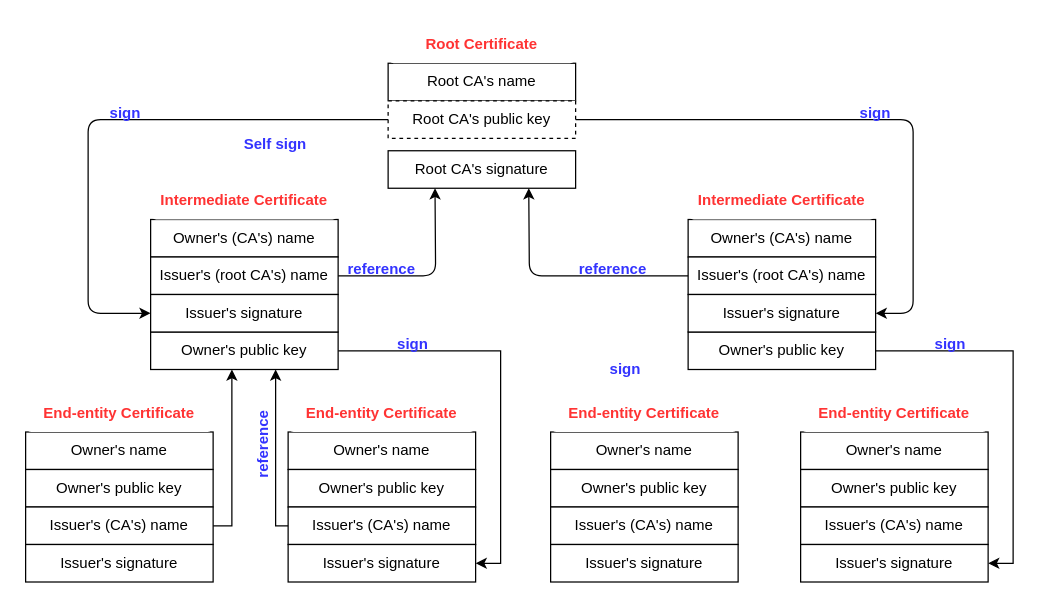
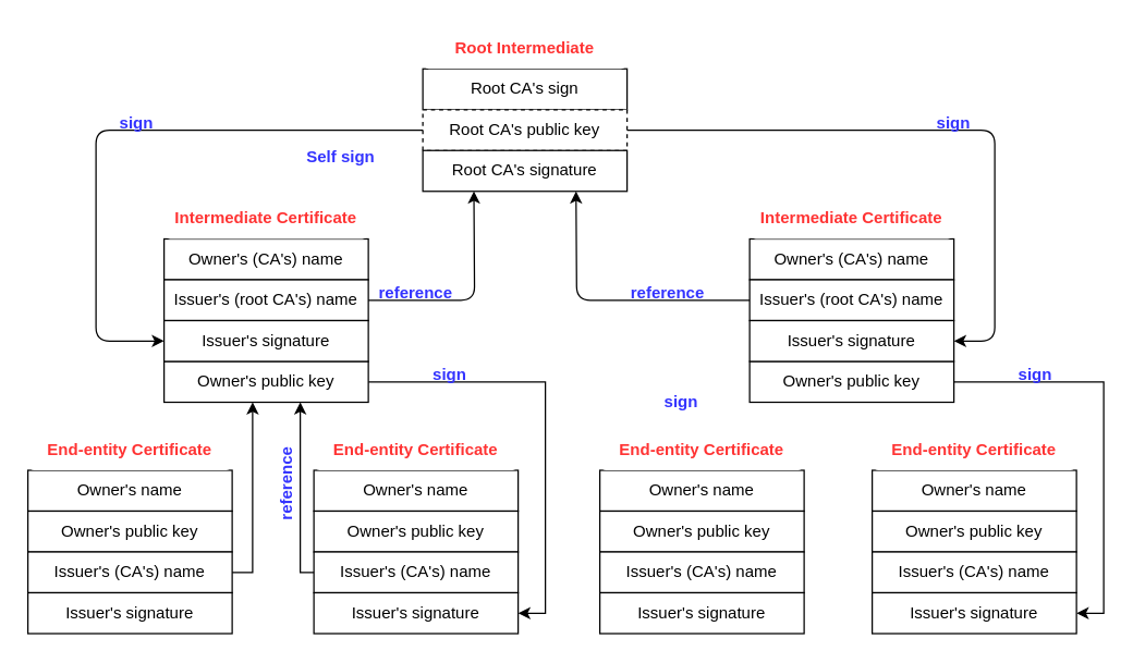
- <mxCell id="32" value="Root Certificate" style="rounded=1;whiteSpace=wrap;html=1;fontStyle=1;fontColor=#FF3333;gradientColor=none;fillColor=#ffffff;strokeColor=none;" vertex="1" parent="1"><mxGeometry x="310" y="20" width="150" height="30" as="geometry" /></mxCell>
+ <mxCell id="32" value="Root Intermediate" style="rounded=1;whiteSpace=wrap;html=1;fontStyle=1;fontColor=#FF3333;gradientColor=none;fillColor=#ffffff;strokeColor=none;" vertex="1" parent="1"><mxGeometry x="310" y="20" width="150" height="30" as="geometry" /></mxCell>
- <mxCell id="12" value="Root CA's name" style="rounded=0;whiteSpace=wrap;html=1;" vertex="1" parent="1"><mxGeometry x="310" y="50" width="150" height="30" as="geometry" /></mxCell>
+ <mxCell id="12" value="Root CA's sign" style="rounded=0;whiteSpace=wrap;html=1;" vertex="1" parent="1"><mxGeometry x="310" y="50" width="150" height="30" as="geometry" /></mxCell>
- <mxCell id="43" value="Self sign" style="text;html=1;strokeColor=none;fillColor=none;align=center;verticalAlign=middle;whiteSpace=wrap;rounded=0;fontColor=#3333FF;labelBorderColor=none;fontStyle=1" vertex="1" parent="1"><mxGeometry x="190" y="105" width="60" height="20" as="geometry" /></mxCell>
+ <mxCell id="43" value="Self sign" style="text;html=1;strokeColor=none;fillColor=none;align=center;verticalAlign=middle;whiteSpace=wrap;rounded=0;fontColor=#3333FF;labelBorderColor=none;fontStyle=1" vertex="1" parent="1"><mxGeometry x="220" y="105" width="60" height="20" as="geometry" /></mxCell>
- <mxCell id="14" value="Root CA's signature" style="rounded=0;whiteSpace=wrap;html=1;" vertex="1" parent="1"><mxGeometry x="310" y="120" width="150" height="30" as="geometry" /></mxCell>
+ <mxCell id="14" value="Root CA's signature" style="rounded=0;whiteSpace=wrap;html=1;" vertex="1" parent="1"><mxGeometry x="310" y="110" width="150" height="30" as="geometry" /></mxCell>
